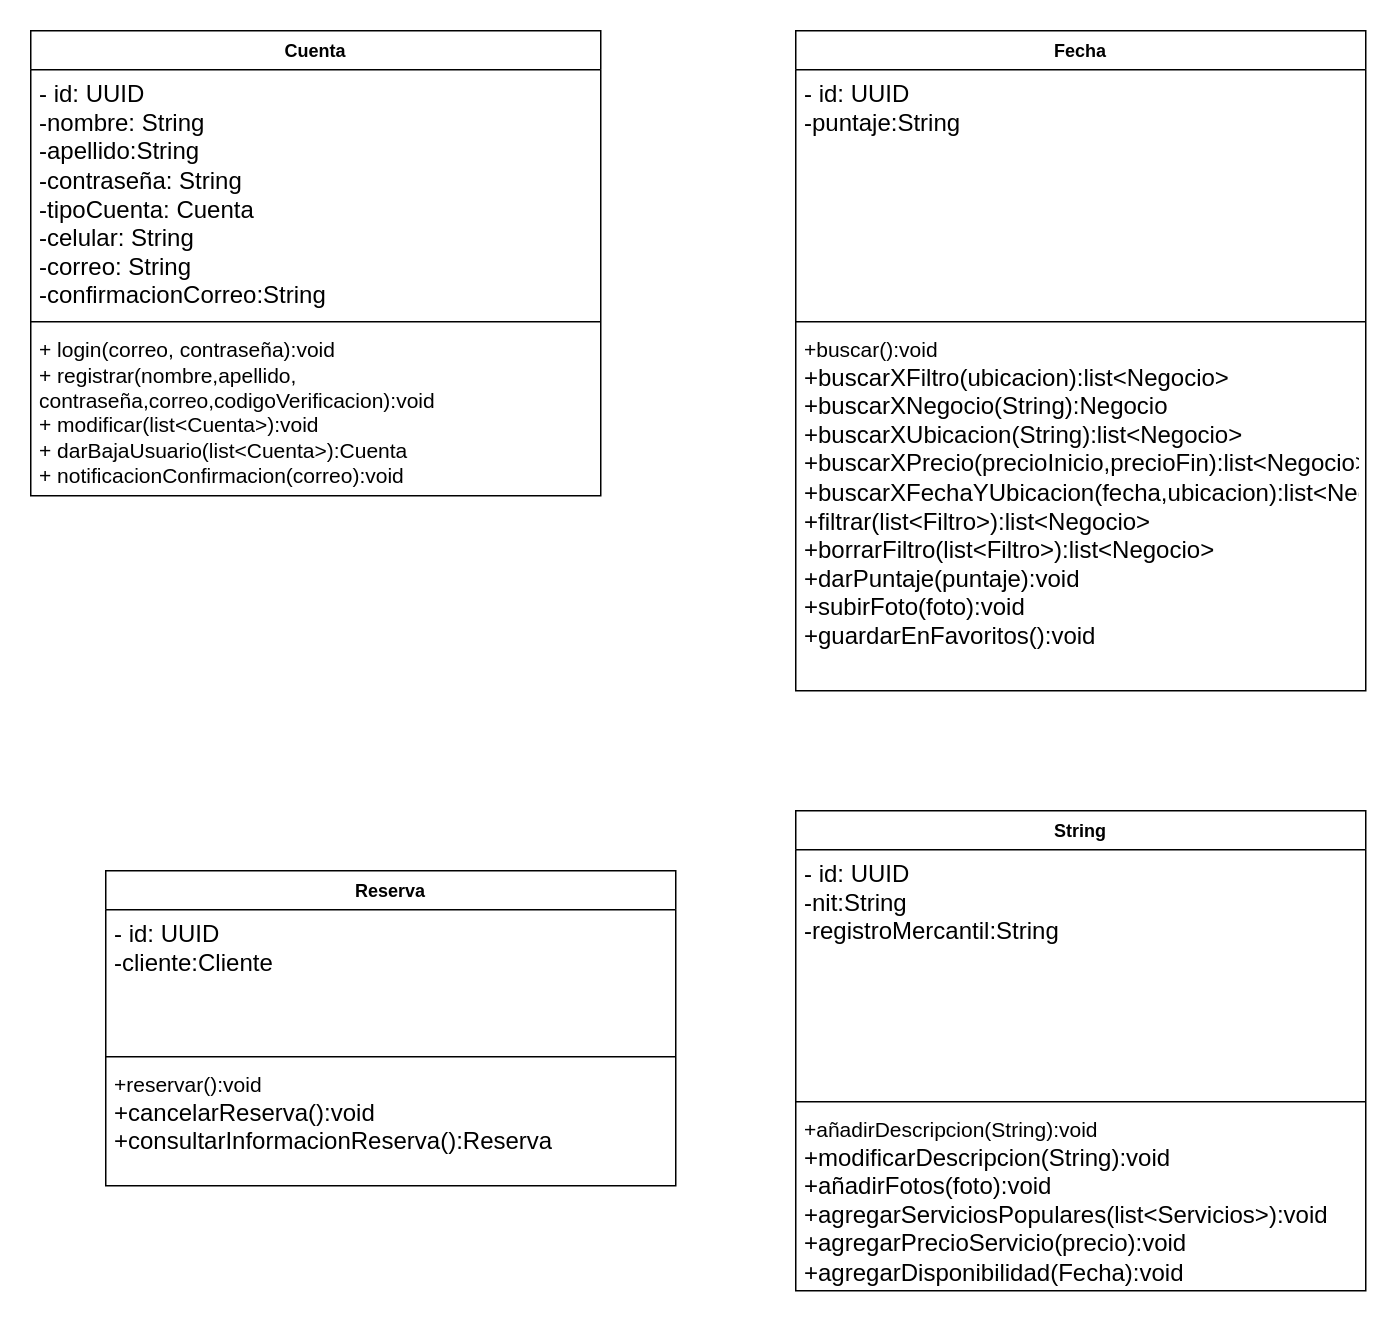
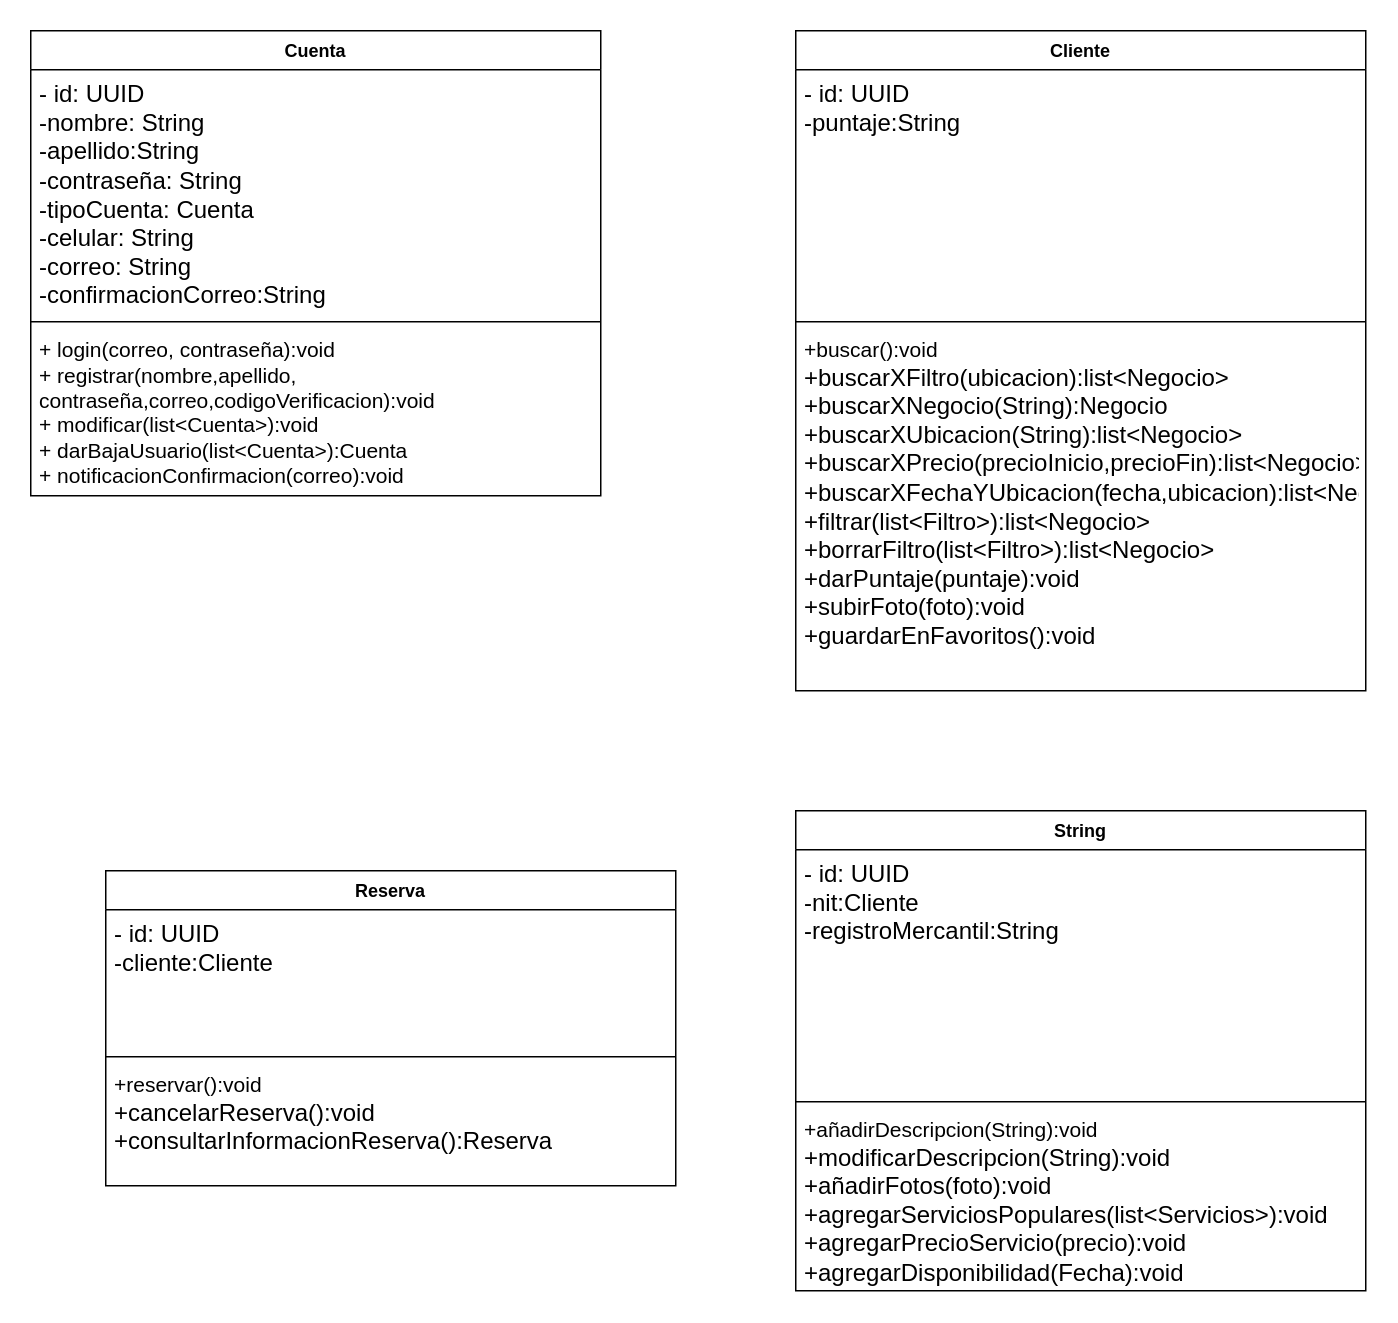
- <mxCell id="6" value="&lt;div&gt;Fecha&lt;/div&gt;" style="swimlane;fontStyle=1;align=center;verticalAlign=top;childLayout=stackLayout;horizontal=1;startSize=26;horizontalStack=0;resizeParent=1;resizeParentMax=0;resizeLast=0;collapsible=1;marginBottom=0;whiteSpace=wrap;html=1;" parent="1" vertex="1"><mxGeometry x="530" y="20" width="380" height="440" as="geometry" /></mxCell>
+ <mxCell id="6" value="&lt;div&gt;Cliente&lt;/div&gt;" style="swimlane;fontStyle=1;align=center;verticalAlign=top;childLayout=stackLayout;horizontal=1;startSize=26;horizontalStack=0;resizeParent=1;resizeParentMax=0;resizeLast=0;collapsible=1;marginBottom=0;whiteSpace=wrap;html=1;" parent="1" vertex="1"><mxGeometry x="530" y="20" width="380" height="440" as="geometry" /></mxCell>
- <mxCell id="11" value="&lt;span style=&quot;font-size: 16px;&quot;&gt;- id: UUID&lt;/span&gt;&lt;div&gt;&lt;span style=&quot;font-size: 16px;&quot;&gt;-nit:String&lt;/span&gt;&lt;/div&gt;&lt;div&gt;&lt;span style=&quot;font-size: 16px;&quot;&gt;-registroMercantil:String&lt;/span&gt;&lt;/div&gt;&lt;div&gt;&lt;span style=&quot;font-size: 16px;&quot;&gt;&lt;br&gt;&lt;/span&gt;&lt;/div&gt;" style="text;strokeColor=none;fillColor=none;align=left;verticalAlign=top;spacingLeft=4;spacingRight=4;overflow=hidden;rotatable=0;points=[[0,0.5],[1,0.5]];portConstraint=eastwest;whiteSpace=wrap;html=1;" parent="10" vertex="1"><mxGeometry y="26" width="380" height="164" as="geometry" /></mxCell>
+ <mxCell id="11" value="&lt;span style=&quot;font-size: 16px;&quot;&gt;- id: UUID&lt;/span&gt;&lt;div&gt;&lt;span style=&quot;font-size: 16px;&quot;&gt;-nit:Cliente&lt;/span&gt;&lt;/div&gt;&lt;div&gt;&lt;span style=&quot;font-size: 16px;&quot;&gt;-registroMercantil:String&lt;/span&gt;&lt;/div&gt;&lt;div&gt;&lt;span style=&quot;font-size: 16px;&quot;&gt;&lt;br&gt;&lt;/span&gt;&lt;/div&gt;" style="text;strokeColor=none;fillColor=none;align=left;verticalAlign=top;spacingLeft=4;spacingRight=4;overflow=hidden;rotatable=0;points=[[0,0.5],[1,0.5]];portConstraint=eastwest;whiteSpace=wrap;html=1;" parent="10" vertex="1"><mxGeometry y="26" width="380" height="164" as="geometry" /></mxCell>
